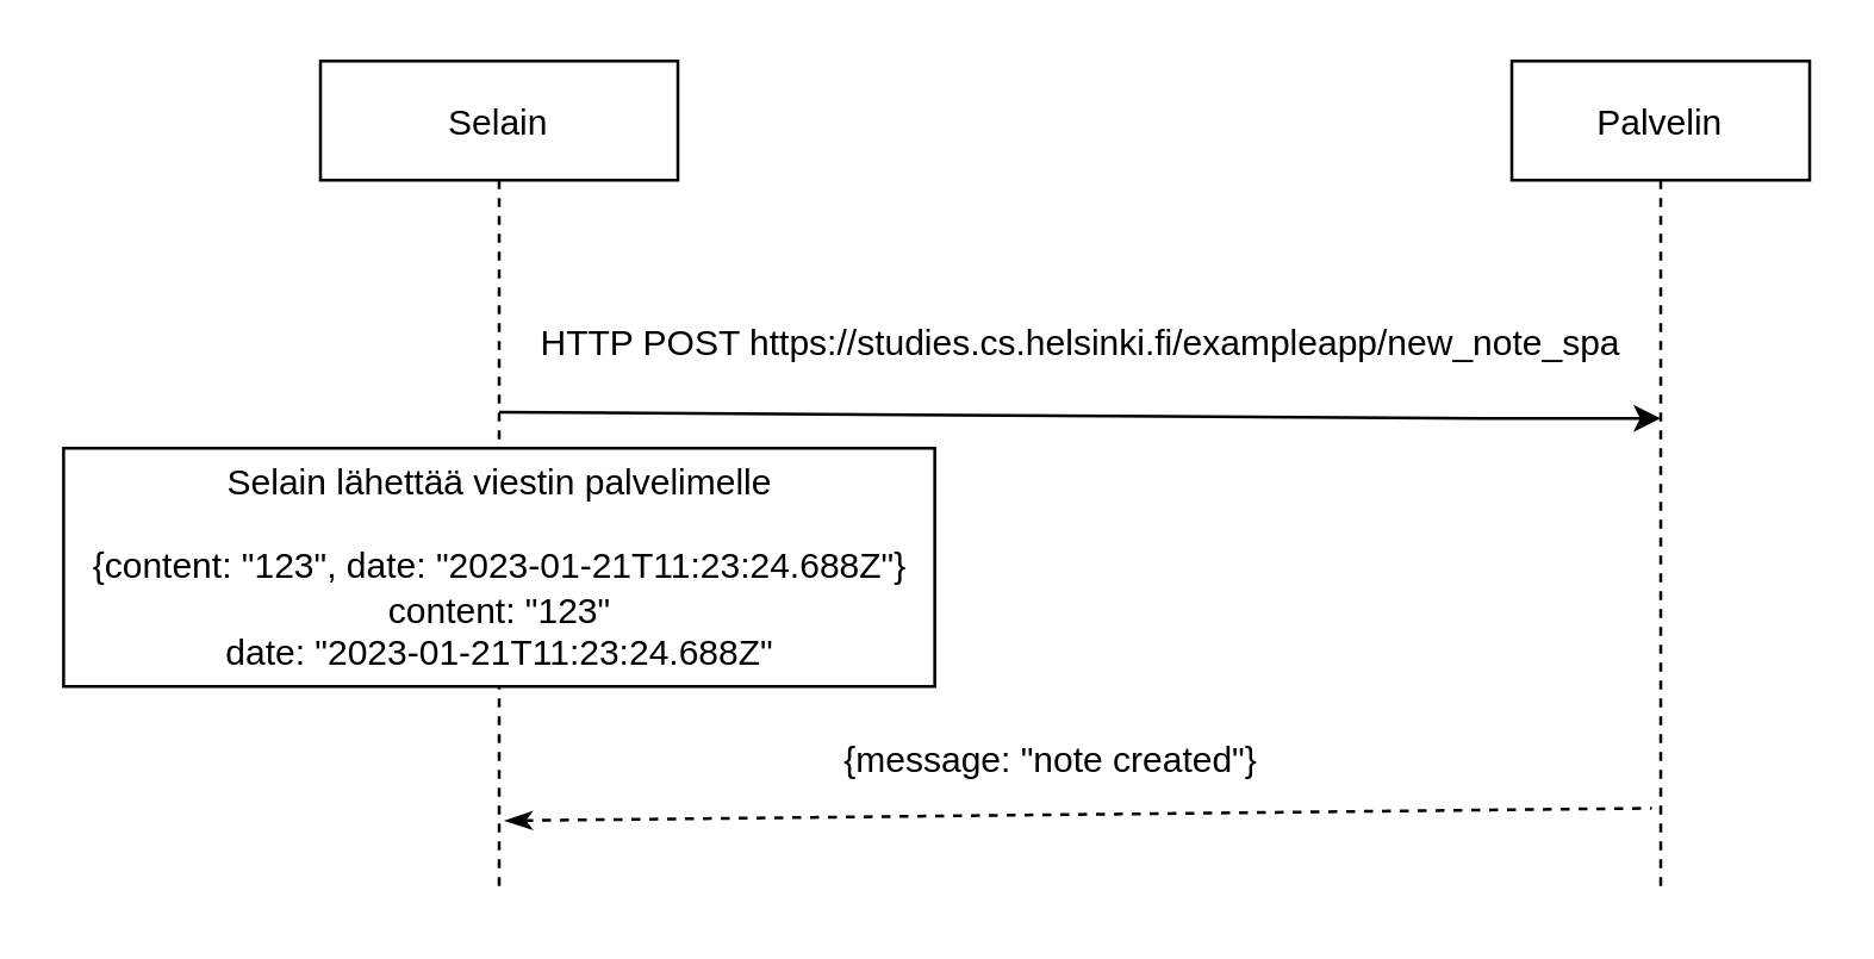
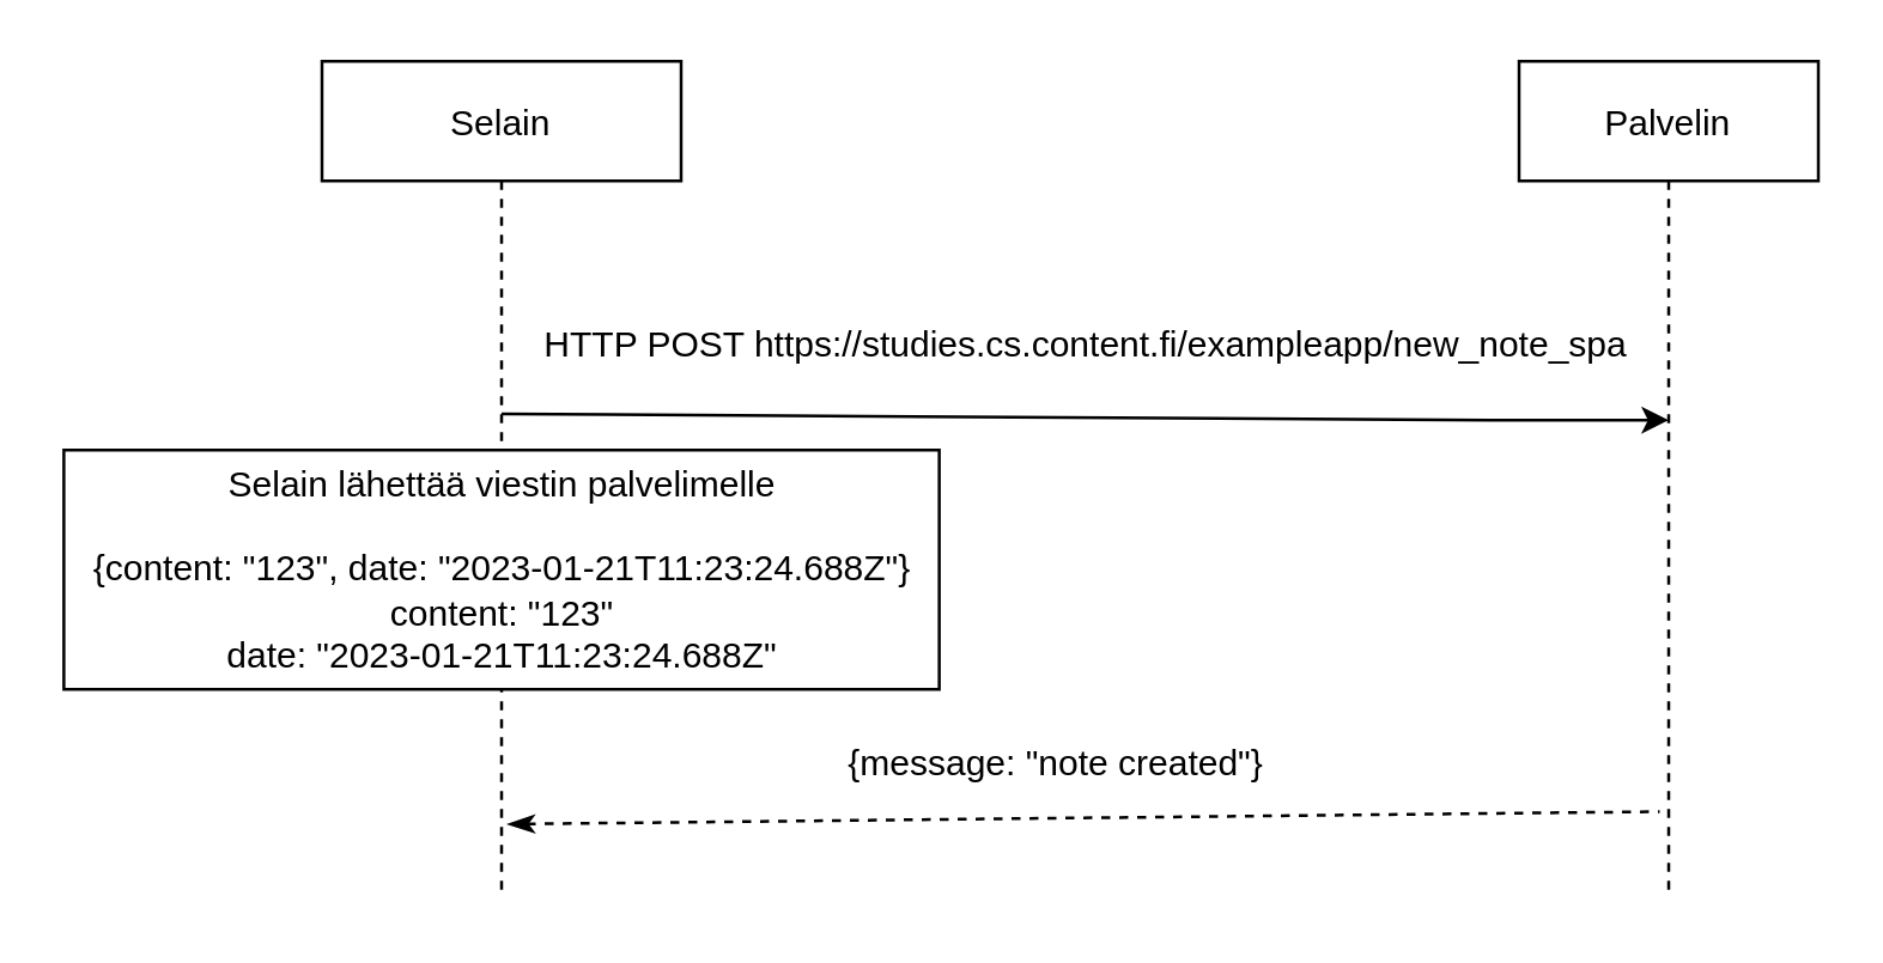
- <mxCell id="4" value="HTTP POST https://studies.cs.helsinki.fi/exampleapp/new_note_spa" style="text;html=1;align=center;verticalAlign=middle;resizable=0;points=[];autosize=1;strokeColor=none;fillColor=none;" vertex="1" parent="3"><mxGeometry x="-340" y="80" width="390" height="30" as="geometry" /></mxCell>
+ <mxCell id="4" value="HTTP POST https://studies.cs.content.fi/exampleapp/new_note_spa" style="text;html=1;align=center;verticalAlign=middle;resizable=0;points=[];autosize=1;strokeColor=none;fillColor=none;" vertex="1" parent="3"><mxGeometry x="-340" y="80" width="390" height="30" as="geometry" /></mxCell>
